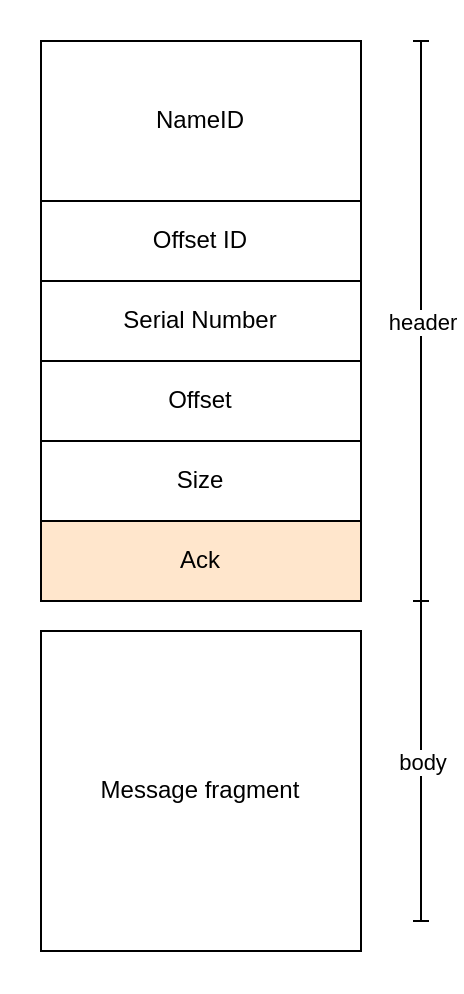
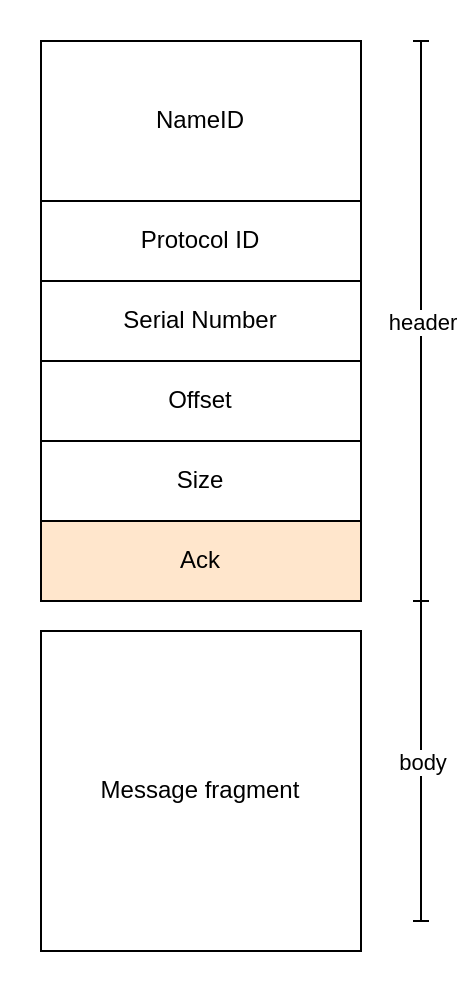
- <mxCell id="2" value="Offset ID" style="rounded=0;whiteSpace=wrap;html=1;" parent="1" vertex="1"><mxGeometry x="20" y="100" width="160" height="40" as="geometry" /></mxCell>
+ <mxCell id="2" value="Protocol ID" style="rounded=0;whiteSpace=wrap;html=1;" parent="1" vertex="1"><mxGeometry x="20" y="100" width="160" height="40" as="geometry" /></mxCell>
